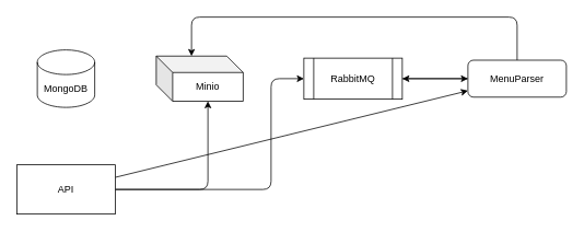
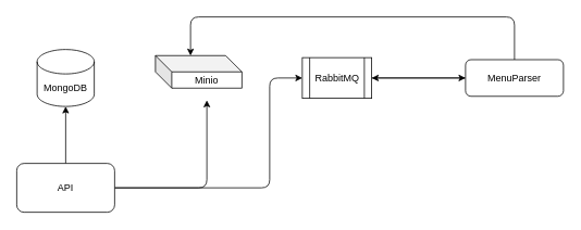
- <mxCell id="7" value="Minio" style="shape=cube;whiteSpace=wrap;html=1;boundedLbl=1;backgroundOutline=1;darkOpacity=0.05;darkOpacity2=0.1;" vertex="1" parent="1"><mxGeometry x="190" y="67.5" width="106" height="55" as="geometry" /></mxCell>
+ <mxCell id="7" value="Minio" style="shape=cube;whiteSpace=wrap;html=1;boundedLbl=1;backgroundOutline=1;darkOpacity=0.05;darkOpacity2=0.1;" vertex="1" parent="1"><mxGeometry x="190" y="67.5" width="106" height="40" as="geometry" /></mxCell>
- <mxCell id="9" value="RabbitMQ" style="shape=process;whiteSpace=wrap;html=1;backgroundOutline=1;" vertex="1" parent="1"><mxGeometry x="370" y="70" width="120" height="50" as="geometry" /></mxCell>
+ <mxCell id="9" value="RabbitMQ" style="shape=process;whiteSpace=wrap;html=1;backgroundOutline=1;" vertex="1" parent="1"><mxGeometry x="370" y="70" width="85" height="50" as="geometry" /></mxCell>
- <mxCell id="2" style="edgeStyle=none;html=1;" edge="1" parent="1" source="5" target="12"><mxGeometry relative="1" as="geometry" /></mxCell>
+ <mxCell id="2" style="edgeStyle=none;html=1;entryX=0.5;entryY=1;entryDx=0;entryDy=0;entryPerimeter=0;" edge="1" parent="1" source="5" target="6"><mxGeometry relative="1" as="geometry" /></mxCell>
- <mxCell id="5" value="API" style="whiteSpace=wrap;html=1;rounded=0;" vertex="1" parent="1"><mxGeometry x="20" y="200" width="120" height="60" as="geometry" /></mxCell>
+ <mxCell id="5" value="API" style="rounded=1;whiteSpace=wrap;html=1;" vertex="1" parent="1"><mxGeometry x="20" y="200" width="120" height="60" as="geometry" /></mxCell>
